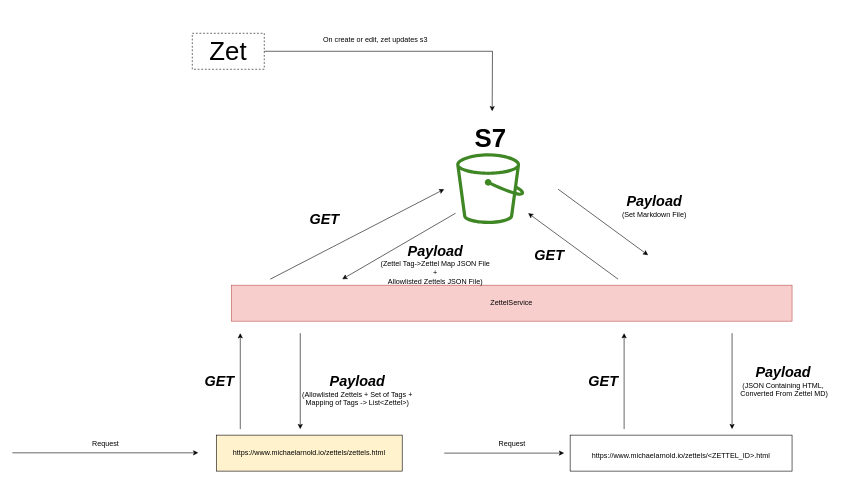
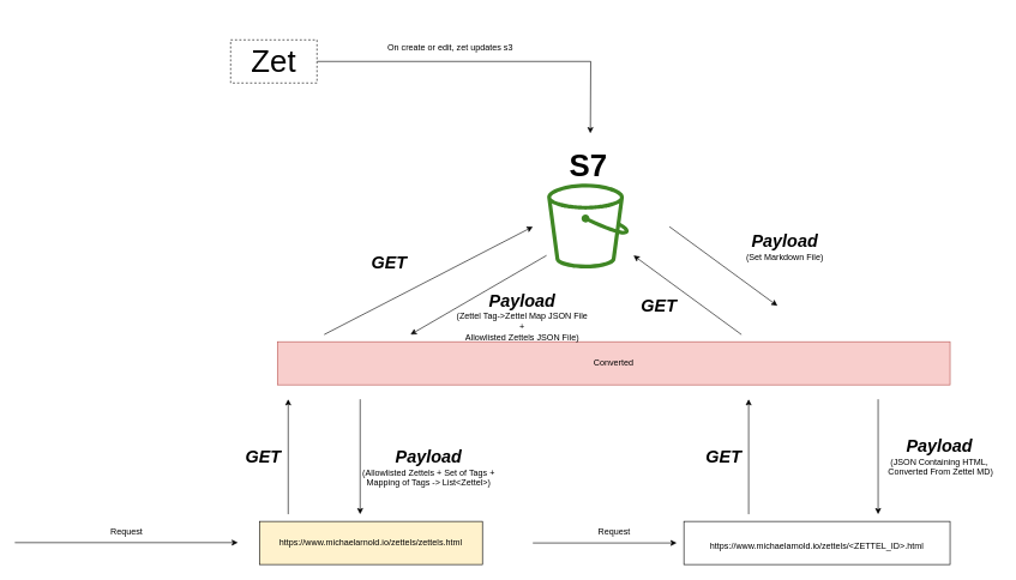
- <mxCell id="6" value="ZettelService" style="rounded=0;whiteSpace=wrap;html=1;fillColor=#f8cecc;strokeColor=#b85450;" parent="1" vertex="1"><mxGeometry x="385" y="475" width="935" height="60" as="geometry" /></mxCell>
+ <mxCell id="6" value="Converted" style="rounded=0;whiteSpace=wrap;html=1;fillColor=#f8cecc;strokeColor=#b85450;" parent="1" vertex="1"><mxGeometry x="385" y="475" width="935" height="60" as="geometry" /></mxCell>
